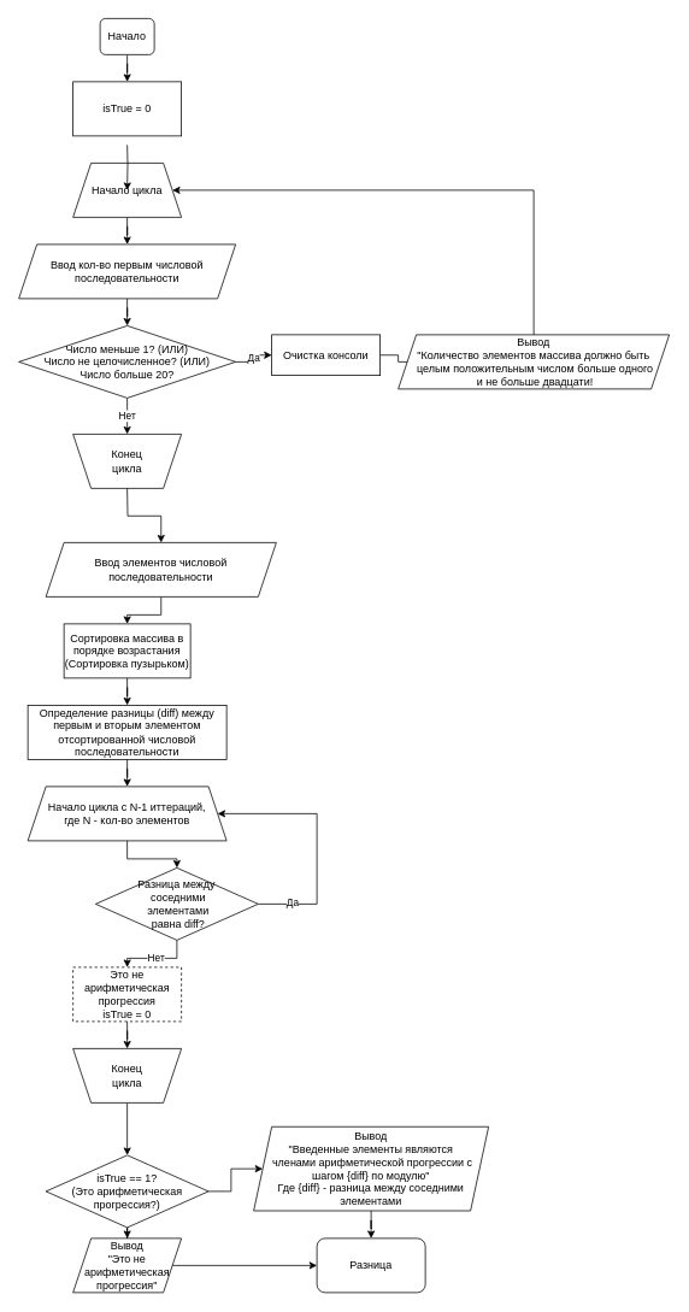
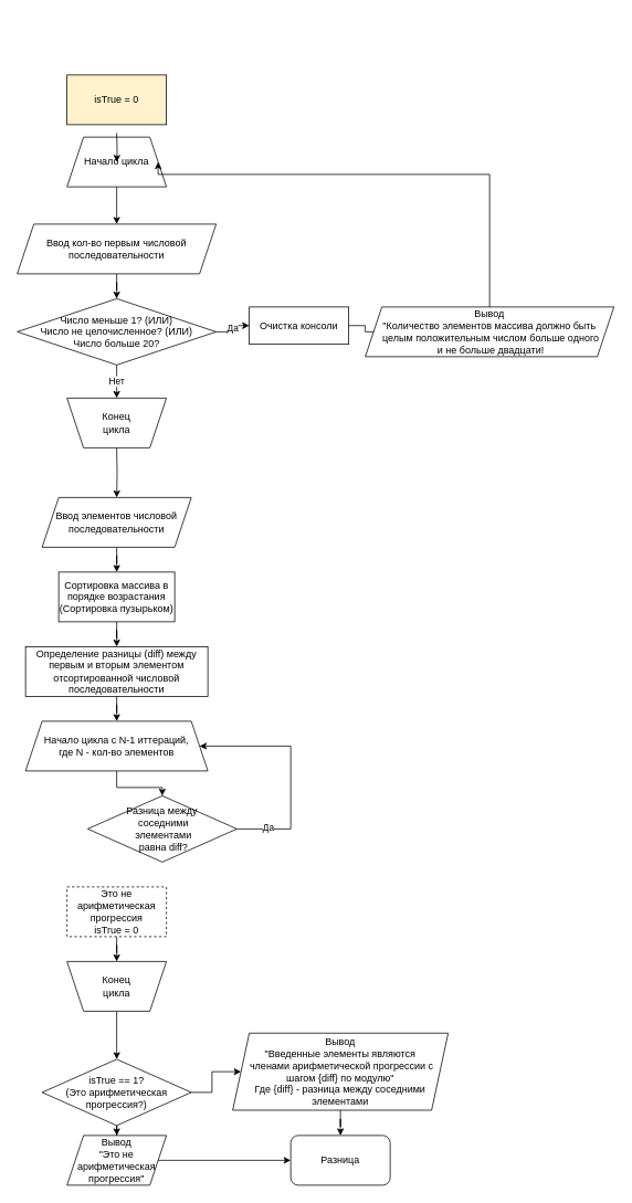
- <mxCell id="3" value="Начало" style="rounded=1;whiteSpace=wrap;html=1;" parent="1" vertex="1"><mxGeometry x="110" y="20" width="60" height="40" as="geometry" /></mxCell>
- <mxCell id="2" value="" style="edgeStyle=orthogonalEdgeStyle;rounded=0;orthogonalLoop=1;jettySize=auto;html=1;" edge="1" parent="1" source="3" target="33"><mxGeometry relative="1" as="geometry" /></mxCell>
- <mxCell id="33" value="isTrue = 0" style="rounded=0;whiteSpace=wrap;html=1;" vertex="1" parent="1"><mxGeometry x="80" y="90" width="120" height="60" as="geometry" /></mxCell>
+ <mxCell id="33" value="isTrue = 0" style="rounded=0;whiteSpace=wrap;html=1;fillColor=#fff2cc;" vertex="1" parent="1"><mxGeometry x="80" y="90" width="120" height="60" as="geometry" /></mxCell>
- <mxCell id="12" value="Начало цикла" style="shape=trapezoid;perimeter=trapezoidPerimeter;whiteSpace=wrap;html=1;fixedSize=1;" parent="1" vertex="1"><mxGeometry x="80" y="180" width="120" height="60" as="geometry" /></mxCell>
+ <mxCell id="12" value="Начало цикла" style="shape=trapezoid;perimeter=trapezoidPerimeter;whiteSpace=wrap;html=1;fixedSize=1;" parent="1" vertex="1"><mxGeometry x="80" y="165" width="120" height="60" as="geometry" /></mxCell>
- <mxCell id="20" value="Ввод элементов числовой последовательности" style="shape=parallelogram;perimeter=parallelogramPerimeter;whiteSpace=wrap;html=1;fixedSize=1;" vertex="1" parent="1"><mxGeometry x="50" y="600" width="255" height="60" as="geometry" /></mxCell>
+ <mxCell id="20" value="Ввод элементов числовой последовательности" style="shape=parallelogram;perimeter=parallelogramPerimeter;whiteSpace=wrap;html=1;fixedSize=1;" vertex="1" parent="1"><mxGeometry x="50" y="600" width="180" height="60" as="geometry" /></mxCell>
- <mxCell id="27" value="Нет" style="edgeStyle=orthogonalEdgeStyle;rounded=0;orthogonalLoop=1;jettySize=auto;html=1;" edge="1" parent="1" source="30" target="32"><mxGeometry relative="1" as="geometry" /></mxCell>
